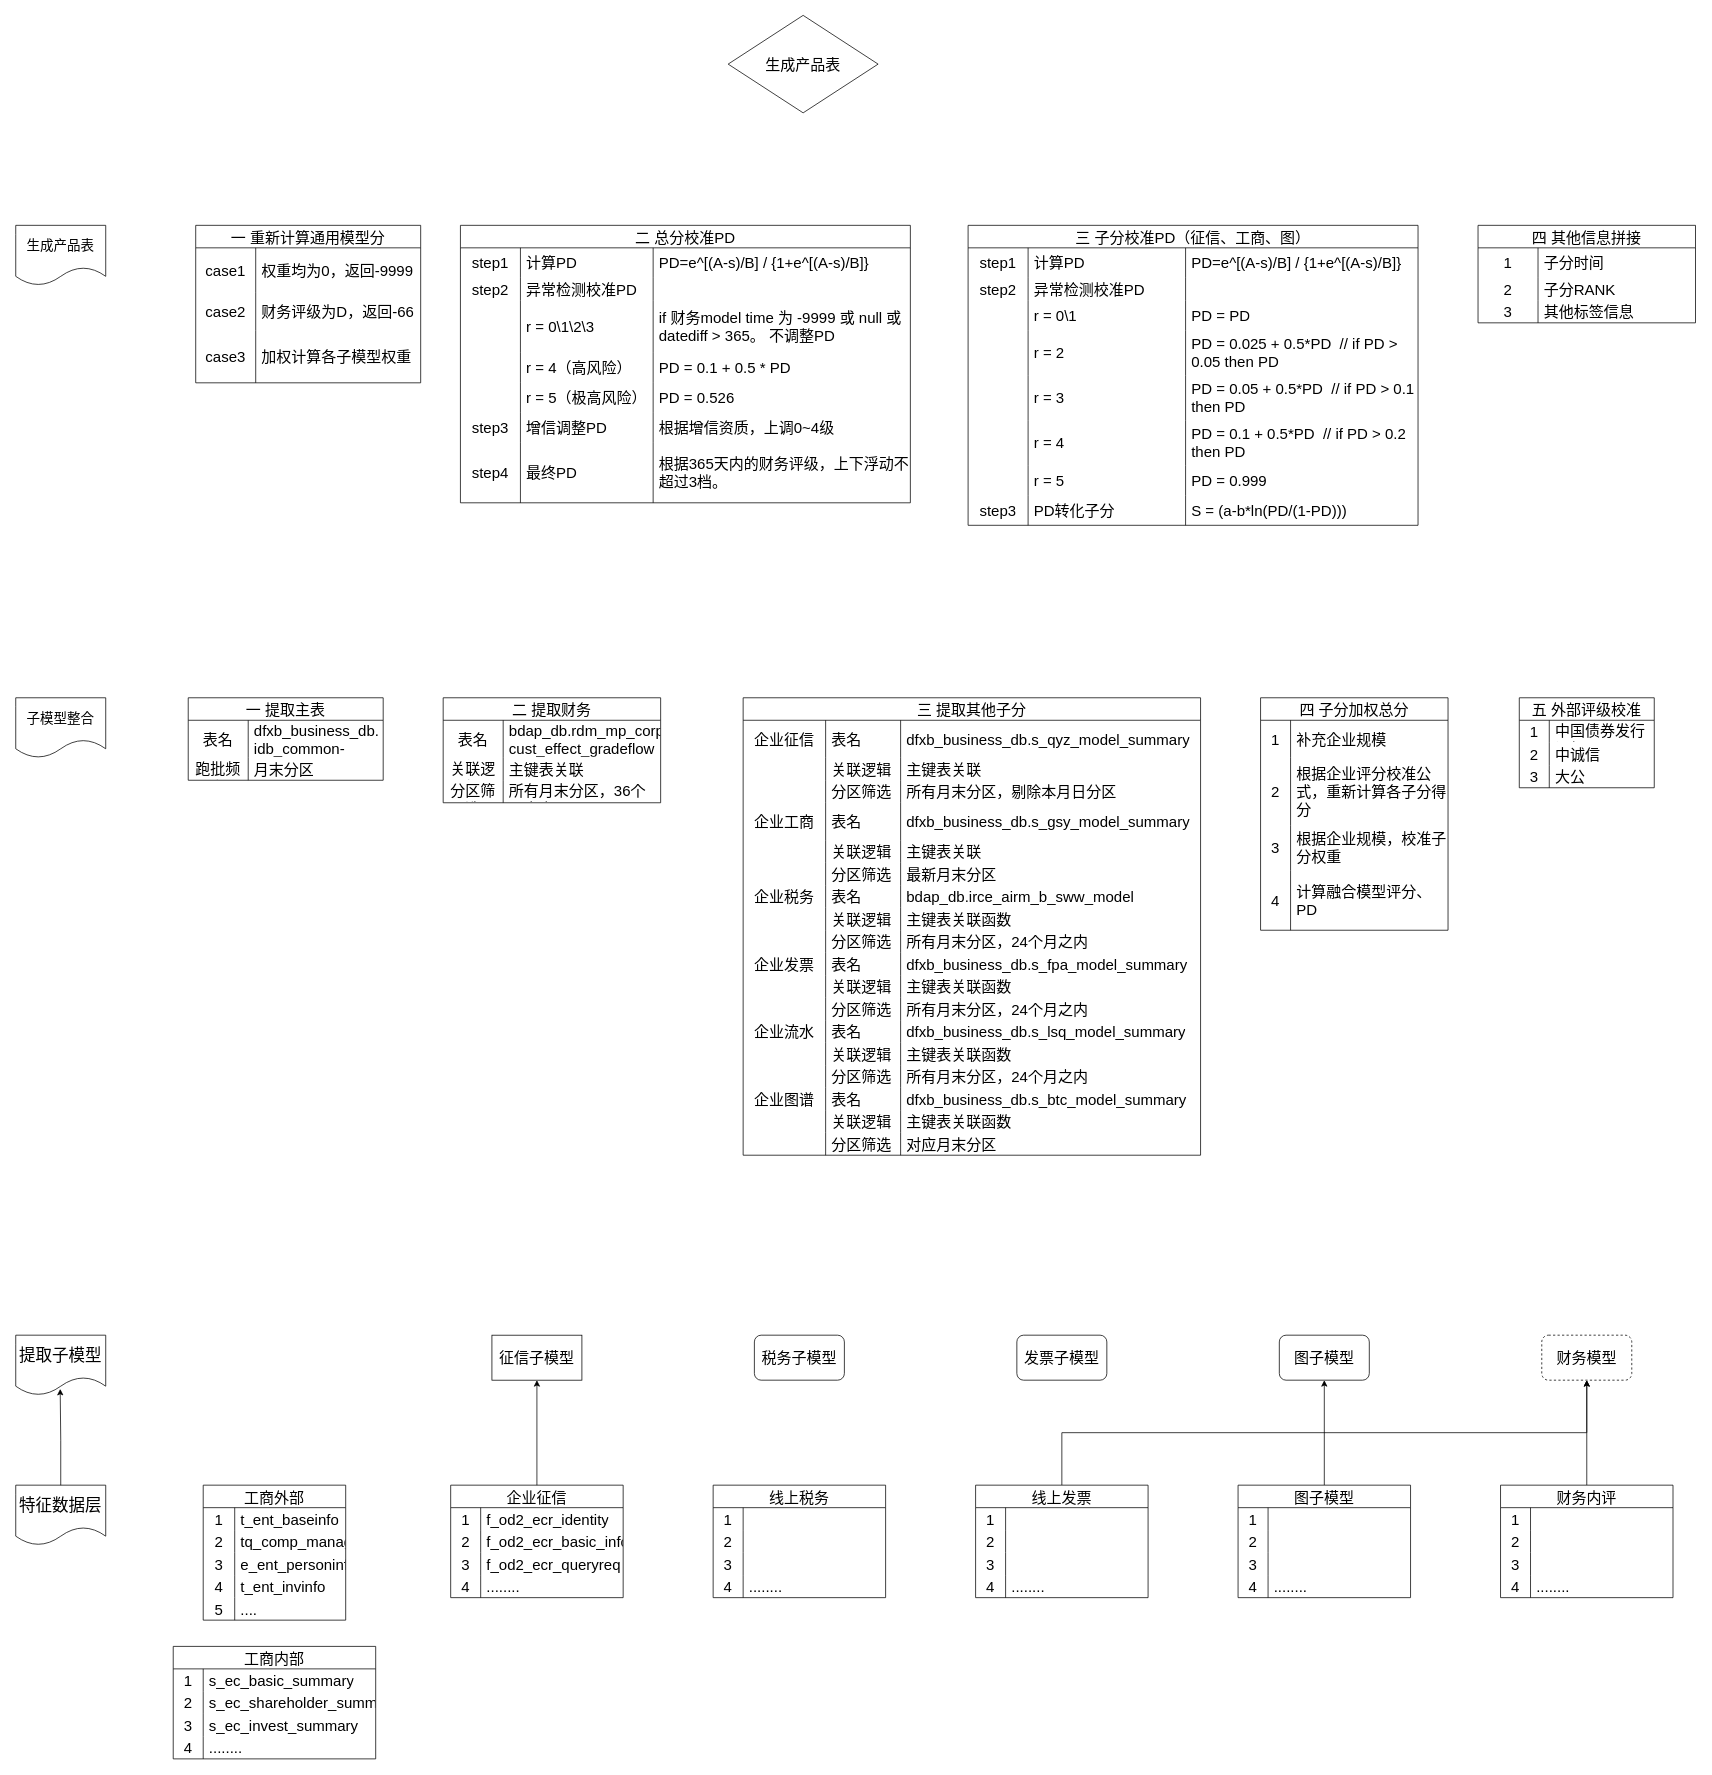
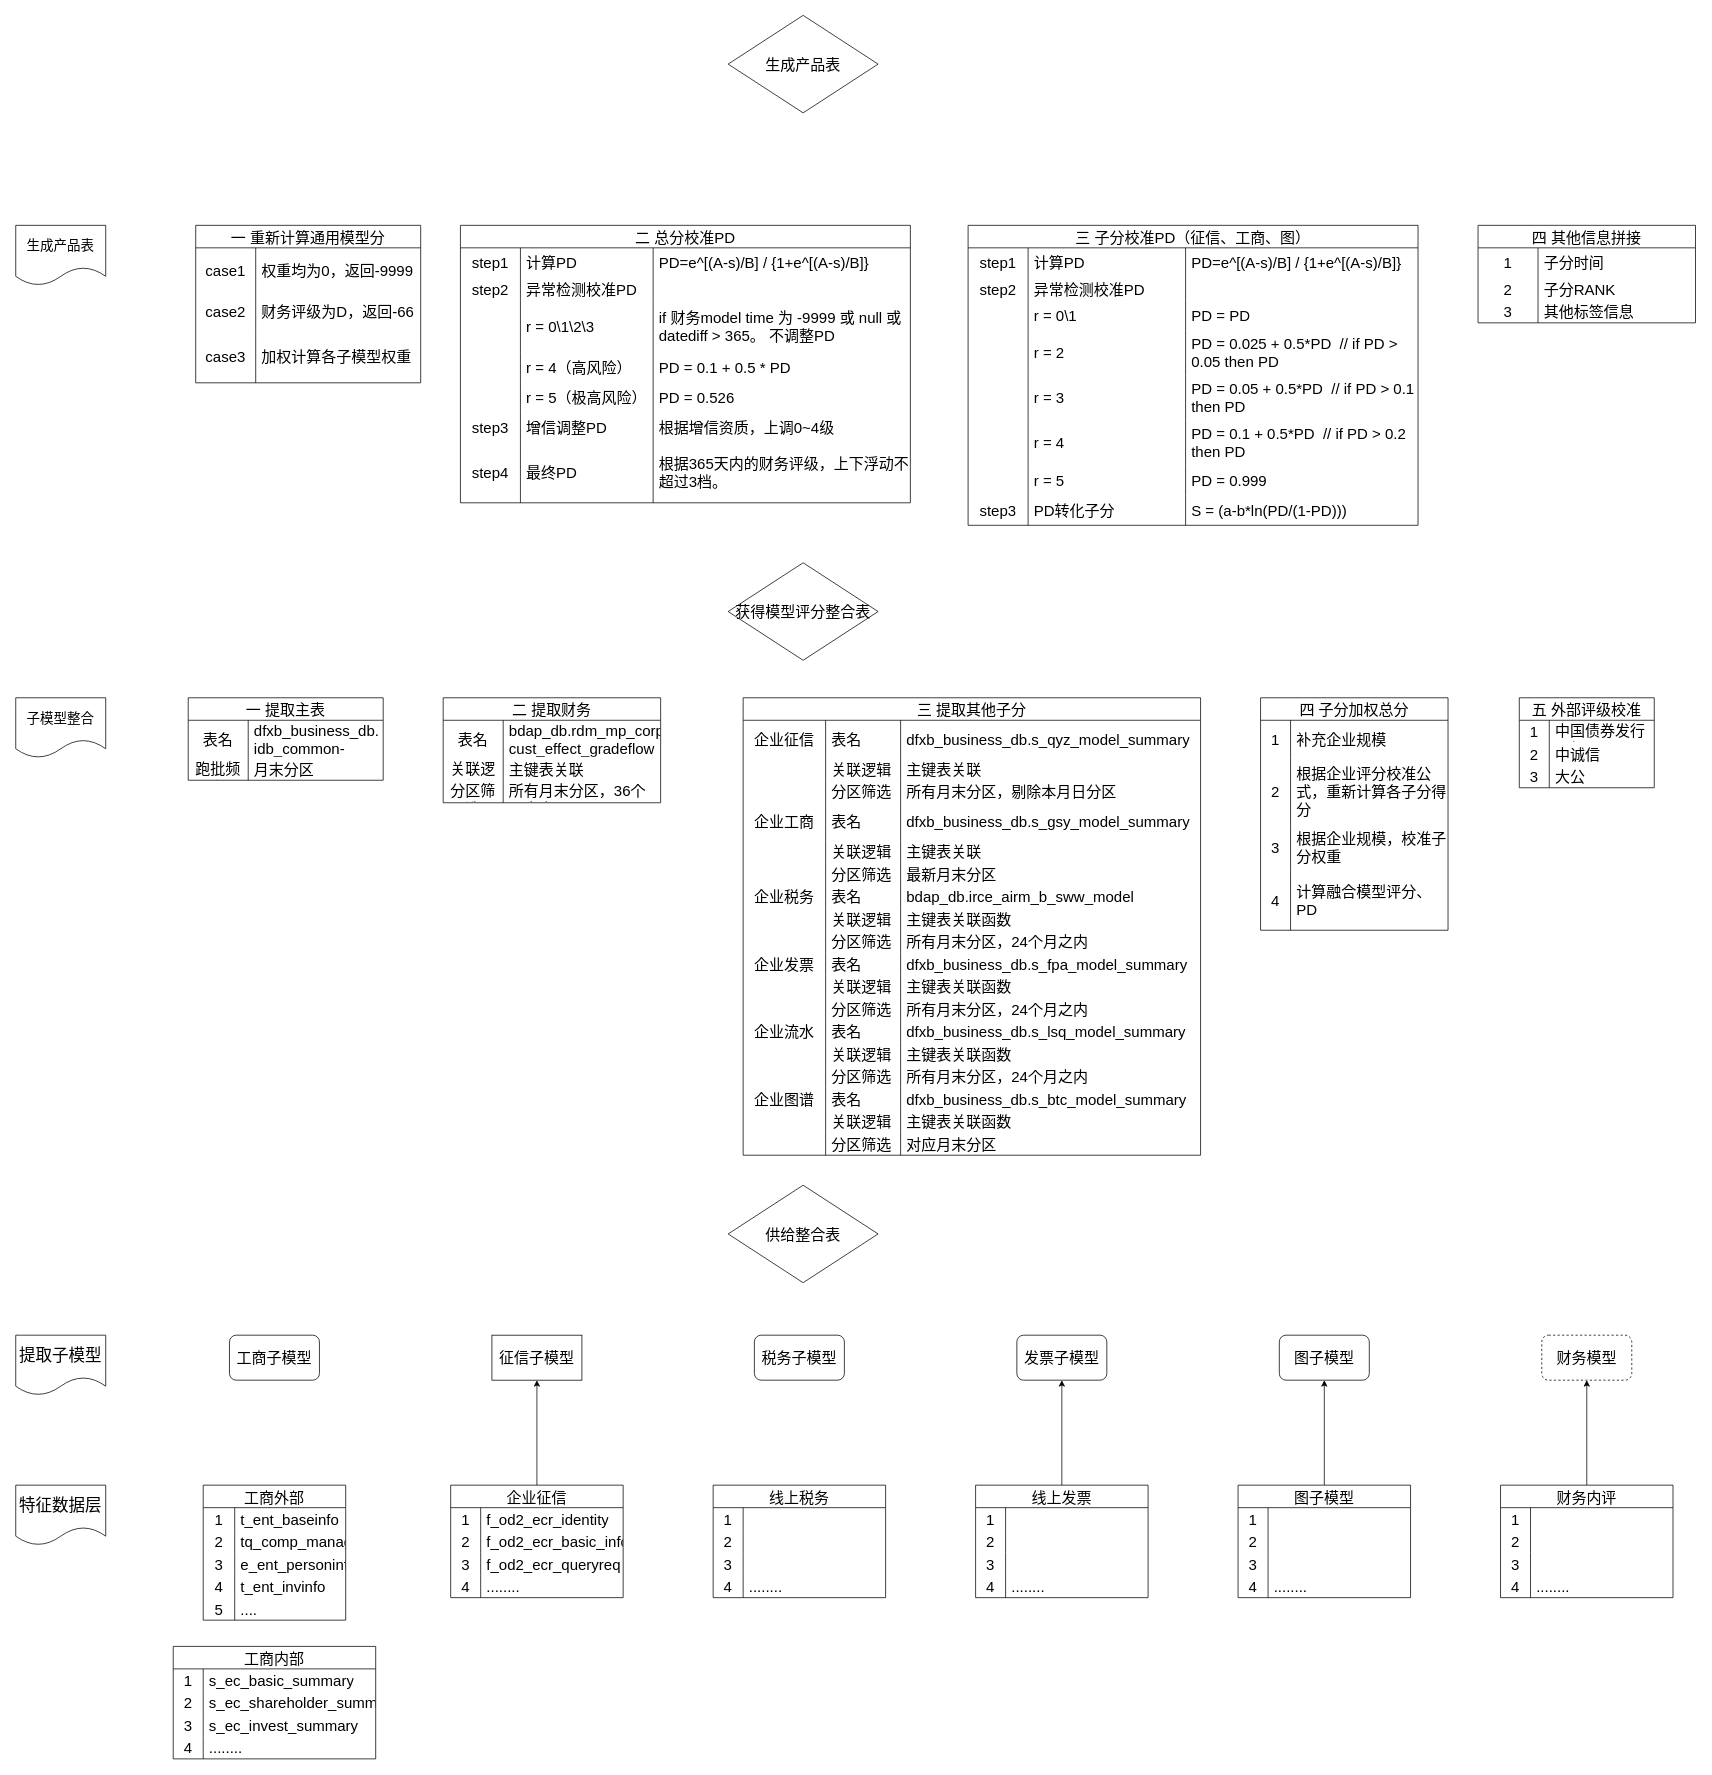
+ <mxCell id="2" value="&lt;font style=&quot;font-size: 20px;&quot;&gt;获得模型评分整合表&lt;/font&gt;" style="rhombus;whiteSpace=wrap;html=1;fontSize=20;" parent="1" vertex="1"><mxGeometry x="970" y="750" width="200" height="130" as="geometry" /></mxCell>
+ <mxCell id="194" value="&lt;font style=&quot;font-size: 20px;&quot;&gt;供给整合表&lt;/font&gt;" style="rhombus;whiteSpace=wrap;html=1;" vertex="1" parent="1"><mxGeometry x="970" y="1580" width="200" height="130" as="geometry" /></mxCell>
+ <mxCell id="115" value="&lt;font style=&quot;font-size: 20px;&quot;&gt;工商子模型&lt;/font&gt;" style="rounded=1;whiteSpace=wrap;html=1;fontSize=16;startSize=30;fontStyle=0;" parent="1" vertex="1"><mxGeometry x="305" y="1780" width="120" height="60" as="geometry" /></mxCell>
- <mxCell id="147" style="edgeStyle=orthogonalEdgeStyle;rounded=0;orthogonalLoop=1;jettySize=auto;html=1;exitX=0.5;exitY=0;exitDx=0;exitDy=0;" edge="1" parent="1" source="148" target="116"><mxGeometry relative="1" as="geometry" /></mxCell>
+ <mxCell id="147" style="edgeStyle=orthogonalEdgeStyle;rounded=0;orthogonalLoop=1;jettySize=auto;html=1;exitX=0.5;exitY=0;exitDx=0;exitDy=0;entryX=0.5;entryY=1;entryDx=0;entryDy=0;" edge="1" parent="1" source="148" target="146"><mxGeometry relative="1" as="geometry" /></mxCell>
- <mxCell id="308" style="edgeStyle=orthogonalEdgeStyle;rounded=0;orthogonalLoop=1;jettySize=auto;html=1;exitX=0.5;exitY=0;exitDx=0;exitDy=0;entryX=0.494;entryY=0.896;entryDx=0;entryDy=0;entryPerimeter=0;" edge="1" parent="1" source="193" target="192"><mxGeometry relative="1" as="geometry" /></mxCell>
